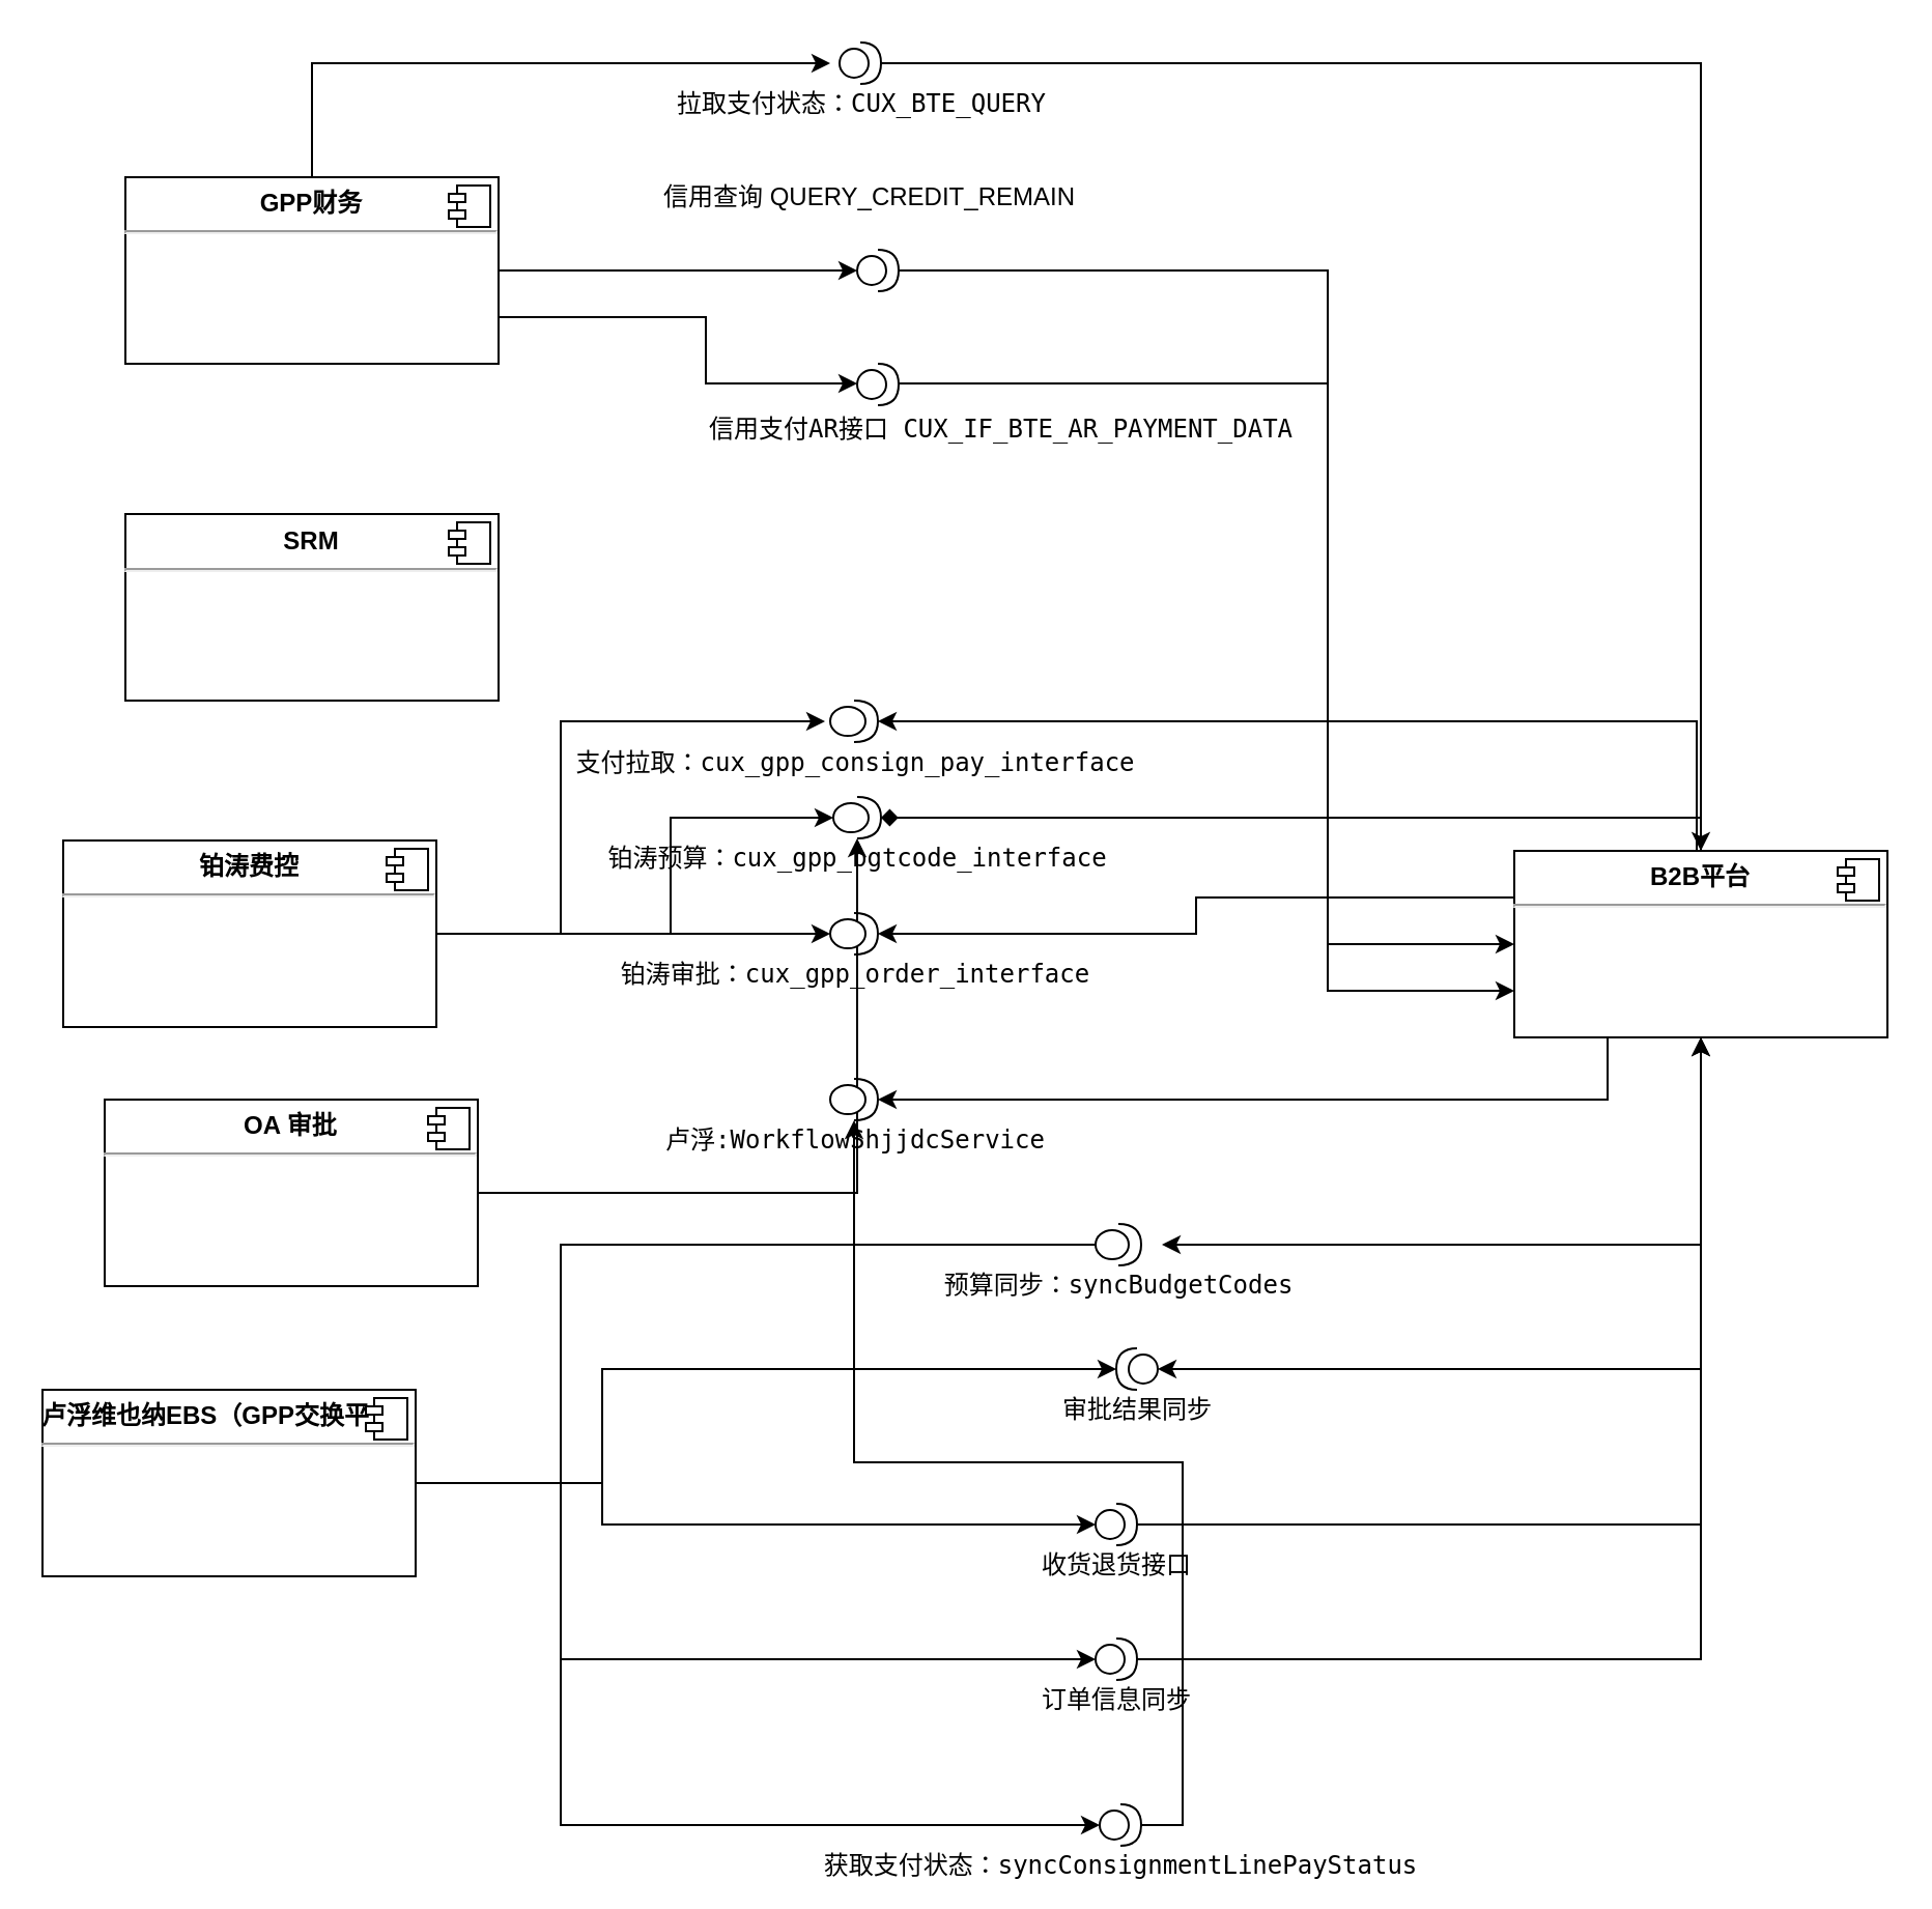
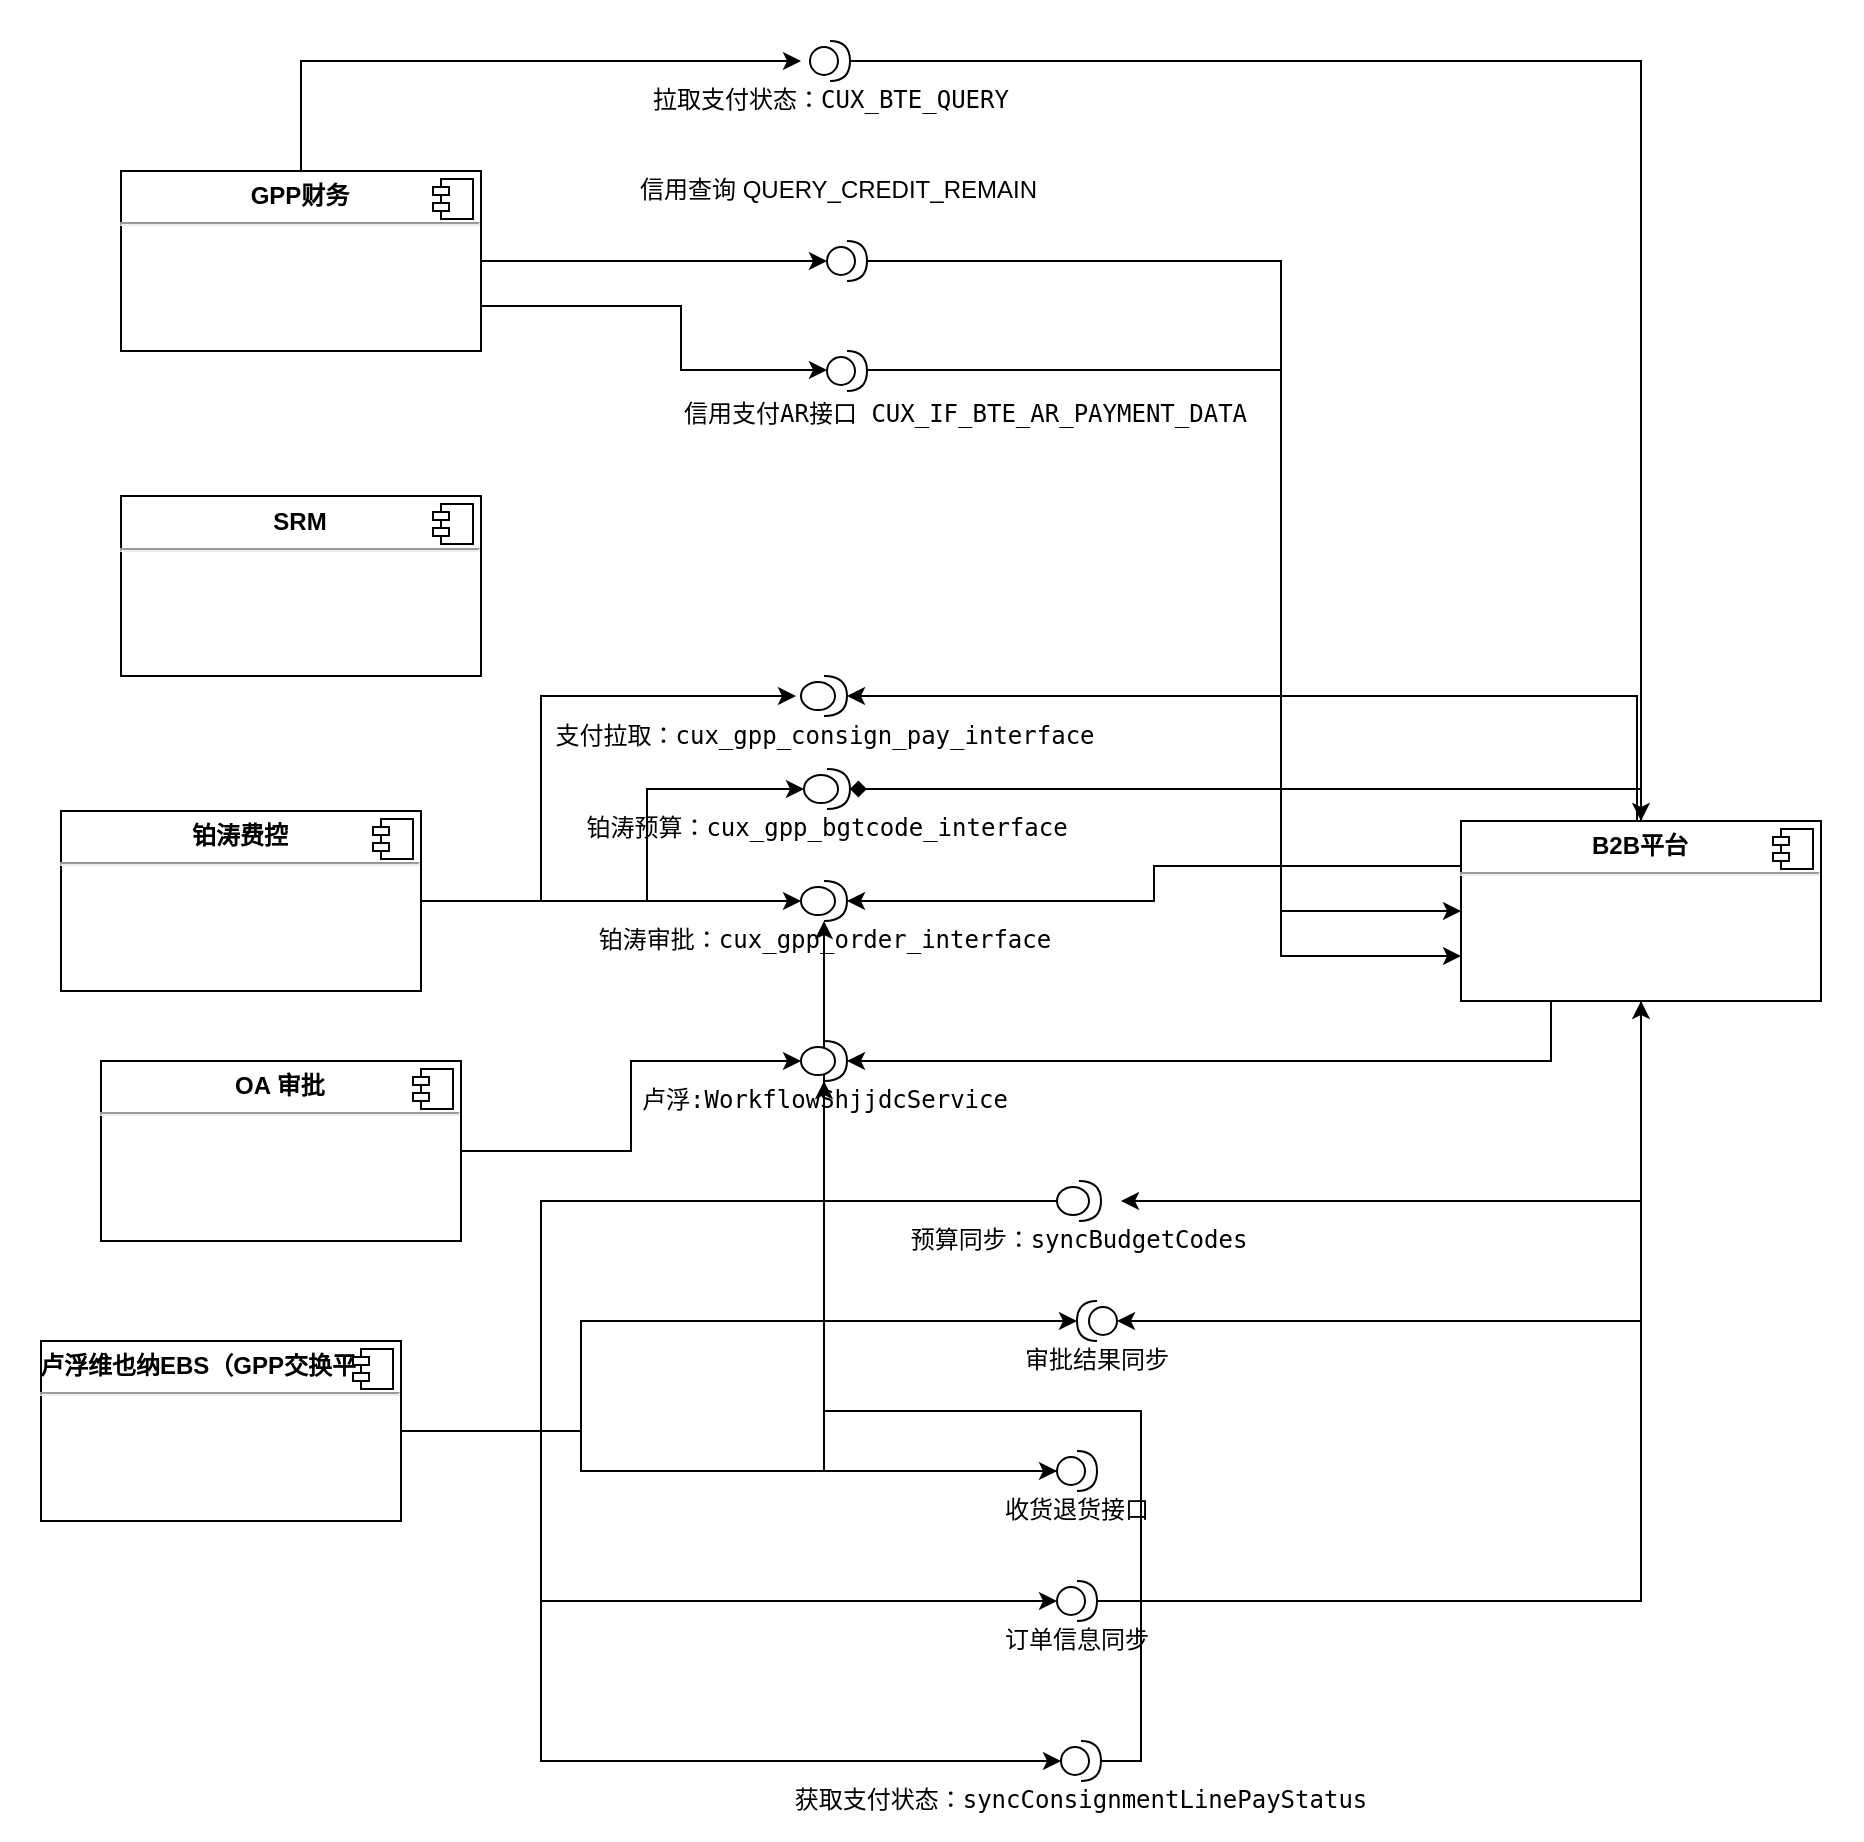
- <mxCell id="28" value="" style="edgeStyle=orthogonalEdgeStyle;rounded=0;orthogonalLoop=1;jettySize=auto;html=1;" edge="1" parent="1" source="29" target="37"><mxGeometry relative="1" as="geometry"><mxPoint x="310" y="575" as="targetPoint" /></mxGeometry></mxCell>
+ <mxCell id="28" value="" style="edgeStyle=orthogonalEdgeStyle;rounded=0;orthogonalLoop=1;jettySize=auto;html=1;entryX=0;entryY=0.5;entryDx=0;entryDy=0;entryPerimeter=0;" edge="1" parent="1" source="29" target="32"><mxGeometry relative="1" as="geometry"><mxPoint x="310" y="575" as="targetPoint" /></mxGeometry></mxCell>
- <mxCell id="21" value="" style="edgeStyle=orthogonalEdgeStyle;rounded=0;orthogonalLoop=1;jettySize=auto;html=1;" edge="1" parent="1" source="22" target="7"><mxGeometry relative="1" as="geometry"><mxPoint x="490" y="590" as="targetPoint" /></mxGeometry></mxCell>
+ <mxCell id="21" value="" style="edgeStyle=orthogonalEdgeStyle;rounded=0;orthogonalLoop=1;jettySize=auto;html=1;" edge="1" parent="1" source="22" target="35"><mxGeometry relative="1" as="geometry"><mxPoint x="490" y="590" as="targetPoint" /></mxGeometry></mxCell>
